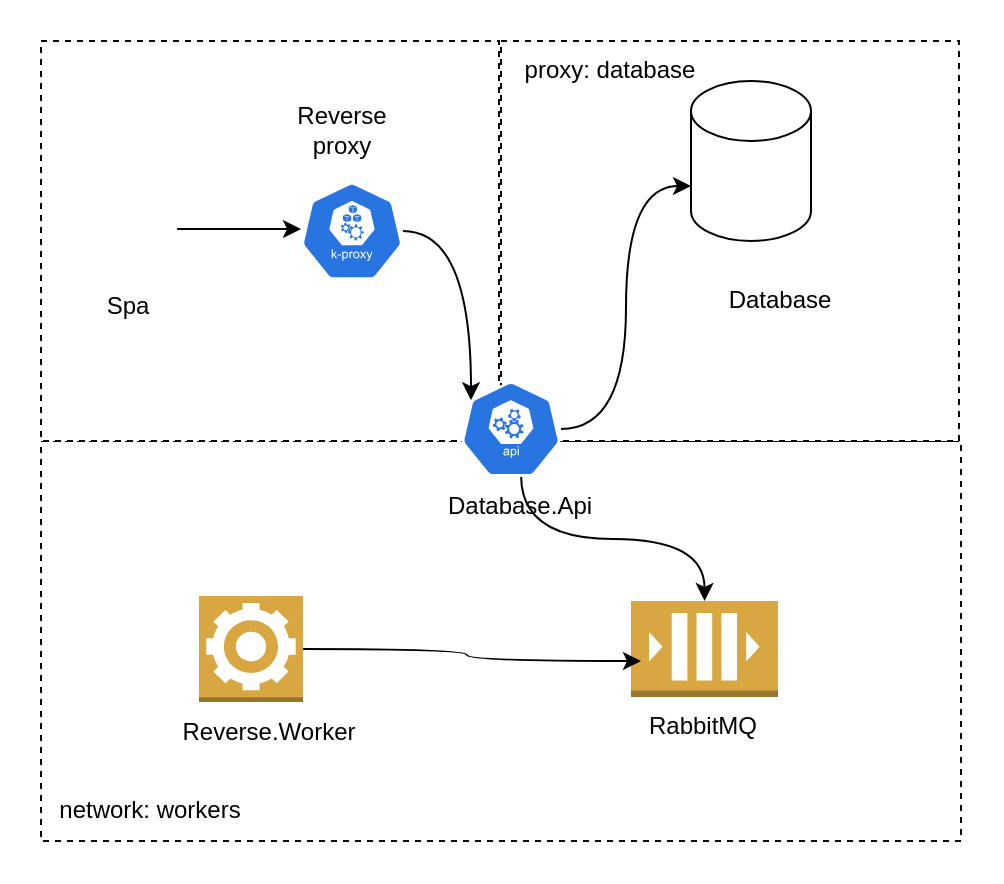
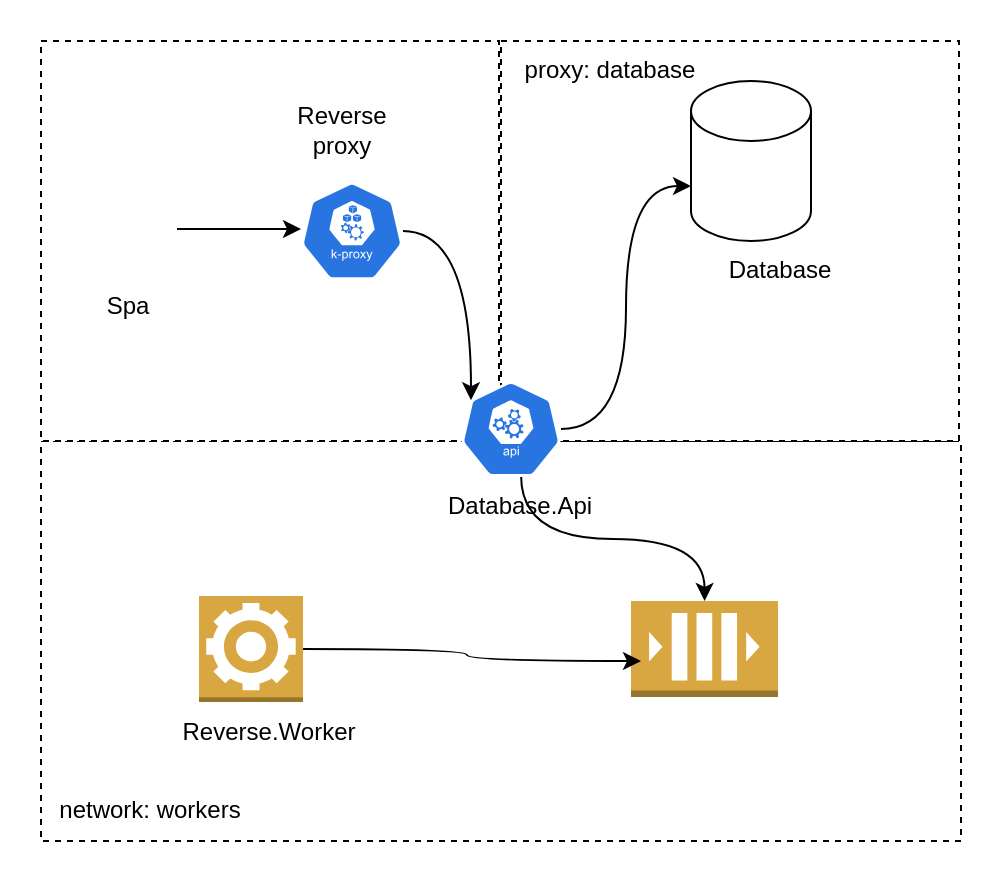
- <mxCell id="19" value="Database" style="text;html=1;strokeColor=none;fillColor=none;align=center;verticalAlign=middle;whiteSpace=wrap;rounded=0;" vertex="1" parent="1"><mxGeometry x="360" y="135" width="60" height="30" as="geometry" /></mxCell>
+ <mxCell id="19" value="Database" style="text;html=1;strokeColor=none;fillColor=none;align=center;verticalAlign=middle;whiteSpace=wrap;rounded=0;" vertex="1" parent="1"><mxGeometry x="360" y="120" width="60" height="30" as="geometry" /></mxCell>
- <mxCell id="21" value="RabbitMQ" style="text;html=1;strokeColor=none;fillColor=none;align=center;verticalAlign=middle;whiteSpace=wrap;rounded=0;" vertex="1" parent="1"><mxGeometry x="321.25" y="348" width="61" height="30" as="geometry" /></mxCell>
